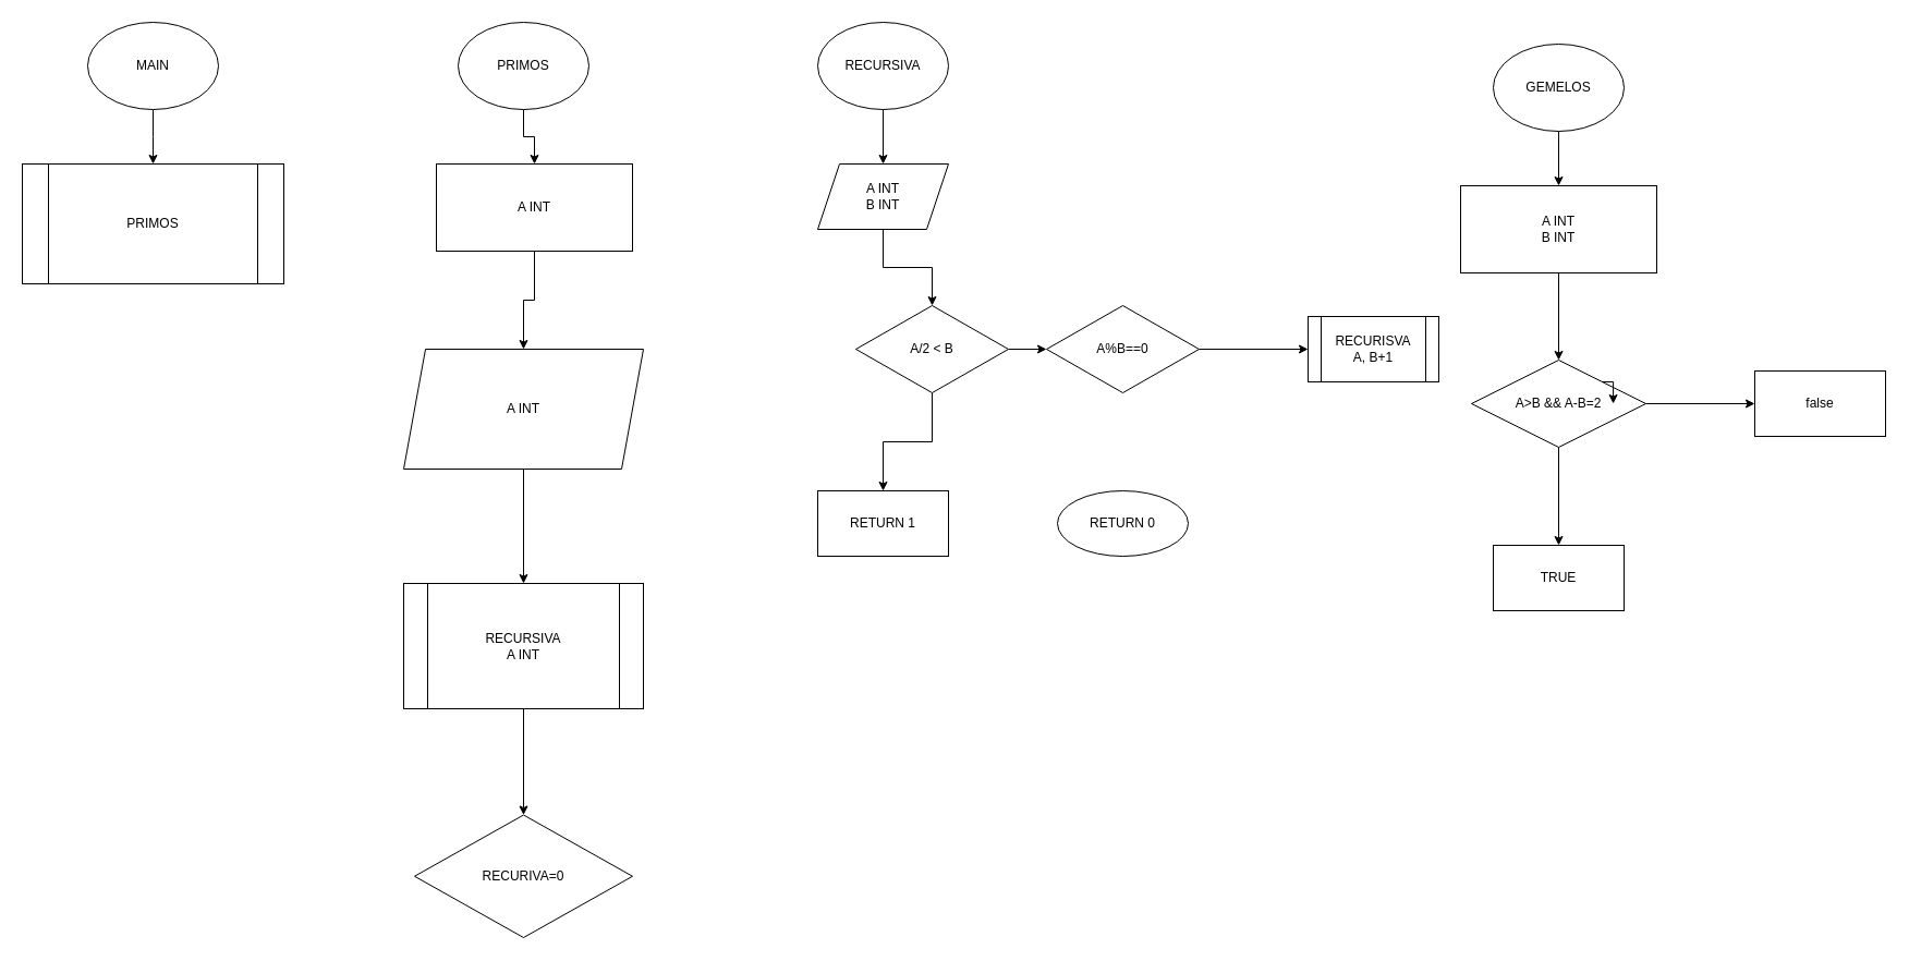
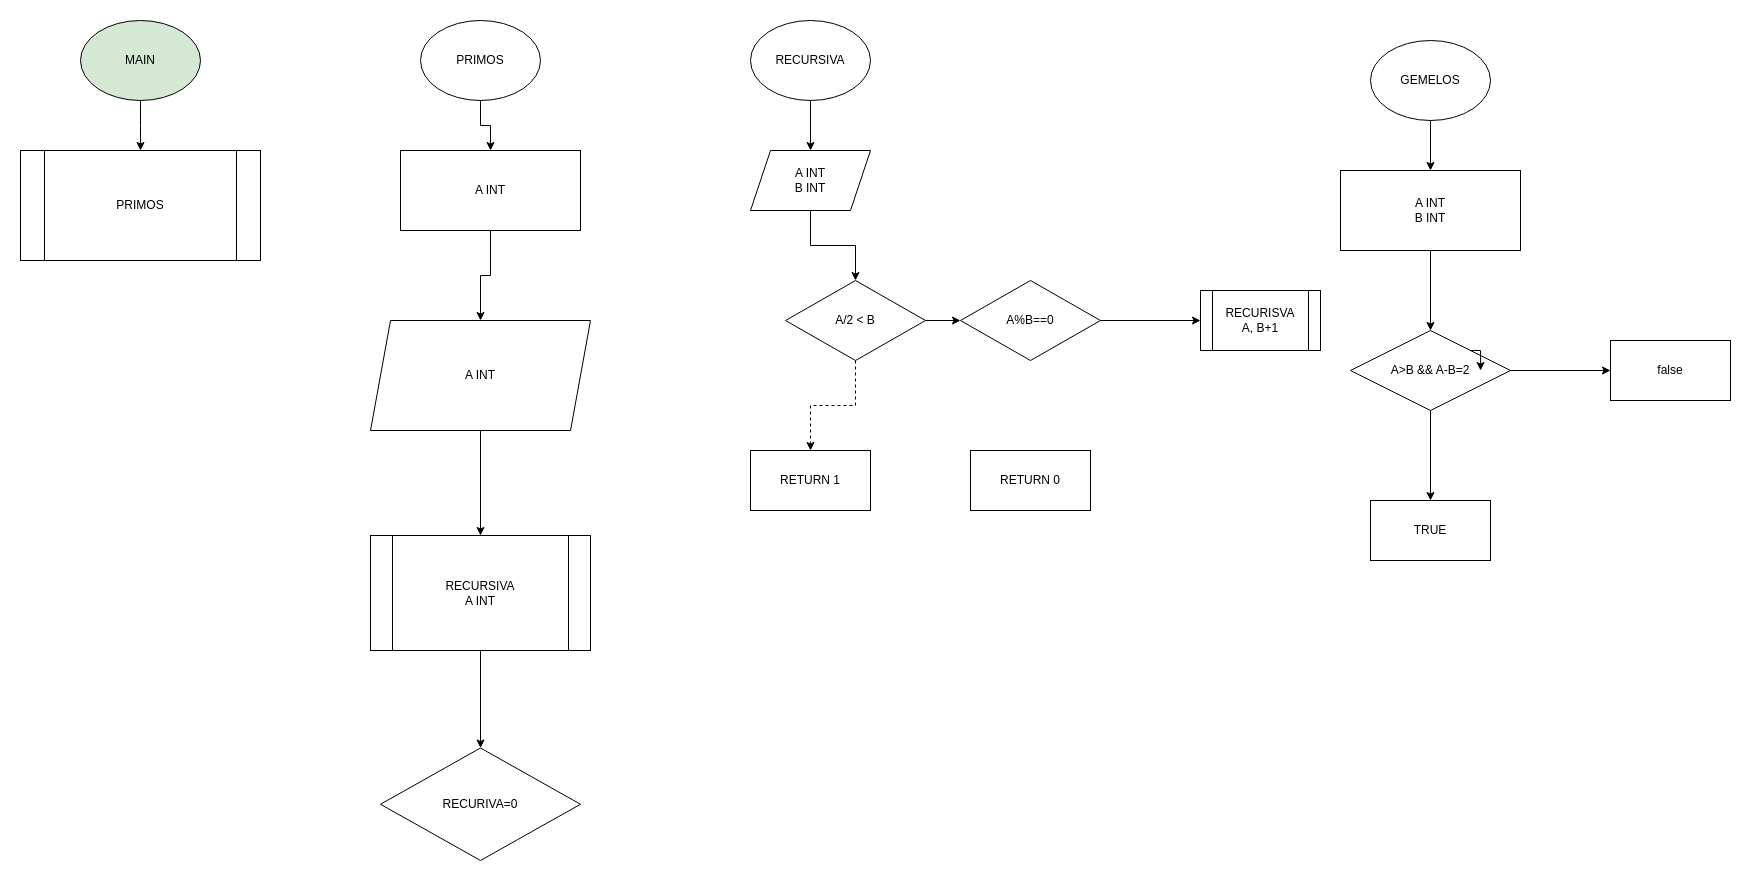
- <mxCell id="3" value="MAIN" style="ellipse;whiteSpace=wrap;html=1;" parent="1" vertex="1"><mxGeometry x="80" y="20" width="120" height="80" as="geometry" /></mxCell>
+ <mxCell id="3" value="MAIN" style="ellipse;whiteSpace=wrap;html=1;fillColor=#d5e8d4;" parent="1" vertex="1"><mxGeometry x="80" y="20" width="120" height="80" as="geometry" /></mxCell>
- <mxCell id="27" value="" style="edgeStyle=orthogonalEdgeStyle;rounded=0;orthogonalLoop=1;jettySize=auto;html=1;" edge="1" parent="1" source="29" target="30"><mxGeometry relative="1" as="geometry" /></mxCell>
+ <mxCell id="27" value="" style="edgeStyle=orthogonalEdgeStyle;rounded=0;orthogonalLoop=1;jettySize=auto;html=1;dashed=1;" edge="1" parent="1" source="29" target="30"><mxGeometry relative="1" as="geometry" /></mxCell>
- <mxCell id="33" value="RETURN 0" style="ellipse;whiteSpace=wrap;html=1;" vertex="1" parent="1"><mxGeometry x="970" y="450" width="120" height="60" as="geometry" /></mxCell>
+ <mxCell id="33" value="RETURN 0" style="whiteSpace=wrap;html=1;" vertex="1" parent="1"><mxGeometry x="970" y="450" width="120" height="60" as="geometry" /></mxCell>
